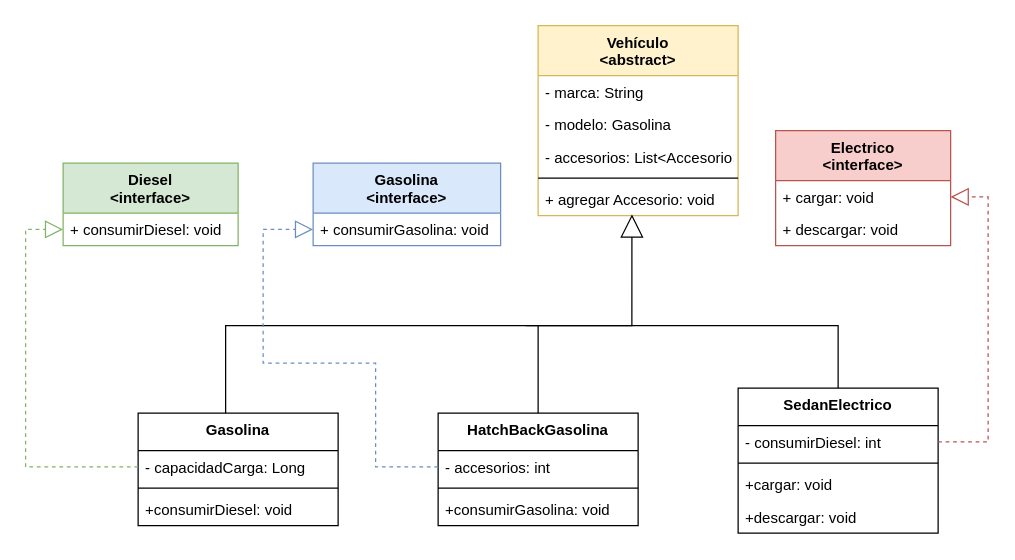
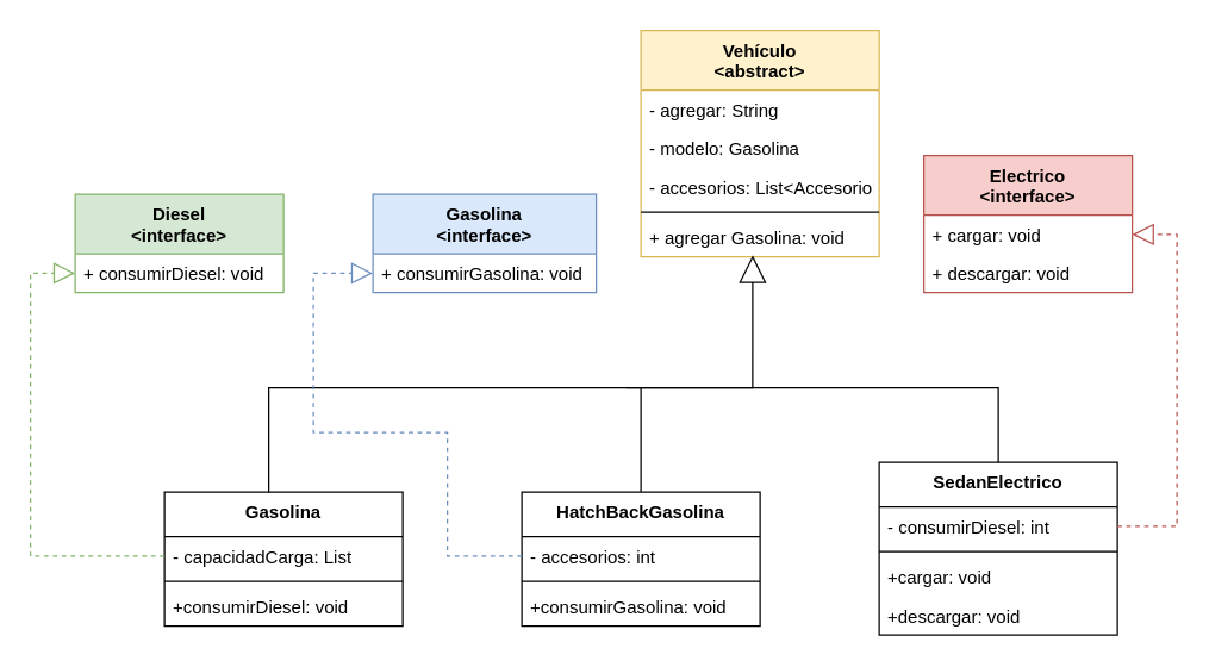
- <mxCell id="3" value="- marca: String" style="text;strokeColor=none;fillColor=none;align=left;verticalAlign=top;spacingLeft=4;spacingRight=4;overflow=hidden;rotatable=0;points=[[0,0.5],[1,0.5]];portConstraint=eastwest;" vertex="1" parent="2"><mxGeometry y="40" width="160" height="26" as="geometry" /></mxCell>
+ <mxCell id="3" value="- agregar: String" style="text;strokeColor=none;fillColor=none;align=left;verticalAlign=top;spacingLeft=4;spacingRight=4;overflow=hidden;rotatable=0;points=[[0,0.5],[1,0.5]];portConstraint=eastwest;" vertex="1" parent="2"><mxGeometry y="40" width="160" height="26" as="geometry" /></mxCell>
- <mxCell id="7" value="+ agregar Accesorio: void" style="text;strokeColor=none;fillColor=none;align=left;verticalAlign=top;spacingLeft=4;spacingRight=4;overflow=hidden;rotatable=0;points=[[0,0.5],[1,0.5]];portConstraint=eastwest;" vertex="1" parent="2"><mxGeometry y="126" width="160" height="26" as="geometry" /></mxCell>
+ <mxCell id="7" value="+ agregar Gasolina: void" style="text;strokeColor=none;fillColor=none;align=left;verticalAlign=top;spacingLeft=4;spacingRight=4;overflow=hidden;rotatable=0;points=[[0,0.5],[1,0.5]];portConstraint=eastwest;" vertex="1" parent="2"><mxGeometry y="126" width="160" height="26" as="geometry" /></mxCell>
- <mxCell id="17" value="- capacidadCarga: Long" style="text;strokeColor=none;fillColor=none;align=left;verticalAlign=top;spacingLeft=4;spacingRight=4;overflow=hidden;rotatable=0;points=[[0,0.5],[1,0.5]];portConstraint=eastwest;" vertex="1" parent="15"><mxGeometry y="30" width="160" height="26" as="geometry" /></mxCell>
+ <mxCell id="17" value="- capacidadCarga: List" style="text;strokeColor=none;fillColor=none;align=left;verticalAlign=top;spacingLeft=4;spacingRight=4;overflow=hidden;rotatable=0;points=[[0,0.5],[1,0.5]];portConstraint=eastwest;" vertex="1" parent="15"><mxGeometry y="30" width="160" height="26" as="geometry" /></mxCell>
